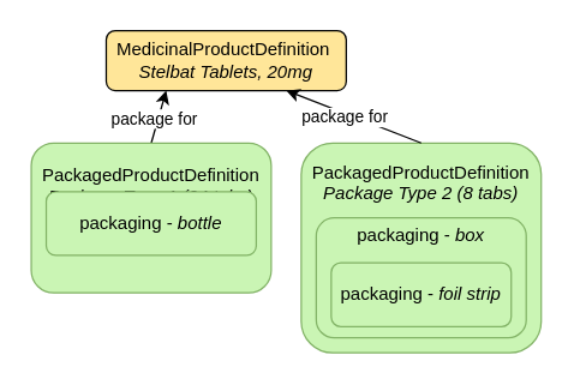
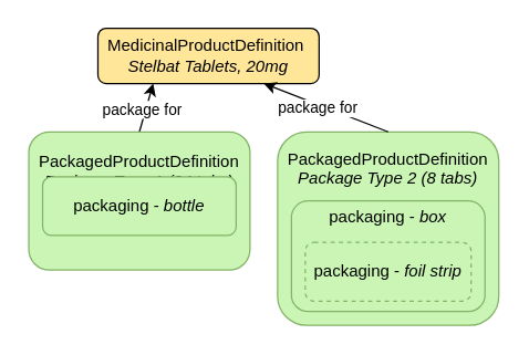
- <mxCell id="9" value="packaging - &lt;i&gt;foil strip&lt;/i&gt;" style="rounded=1;whiteSpace=wrap;html=1;fontSize=12;glass=0;strokeWidth=1;shadow=0;fillColor=#CAF5B4;strokeColor=#82b366;" vertex="1" parent="1"><mxGeometry x="220" y="175" width="120" height="42.5" as="geometry" /></mxCell>
+ <mxCell id="9" value="packaging - &lt;i&gt;foil strip&lt;/i&gt;" style="rounded=1;whiteSpace=wrap;html=1;fontSize=12;glass=0;strokeWidth=1;shadow=0;fillColor=#CAF5B4;strokeColor=#82b366;dashed=1;" vertex="1" parent="1"><mxGeometry x="220" y="175" width="120" height="42.5" as="geometry" /></mxCell>
